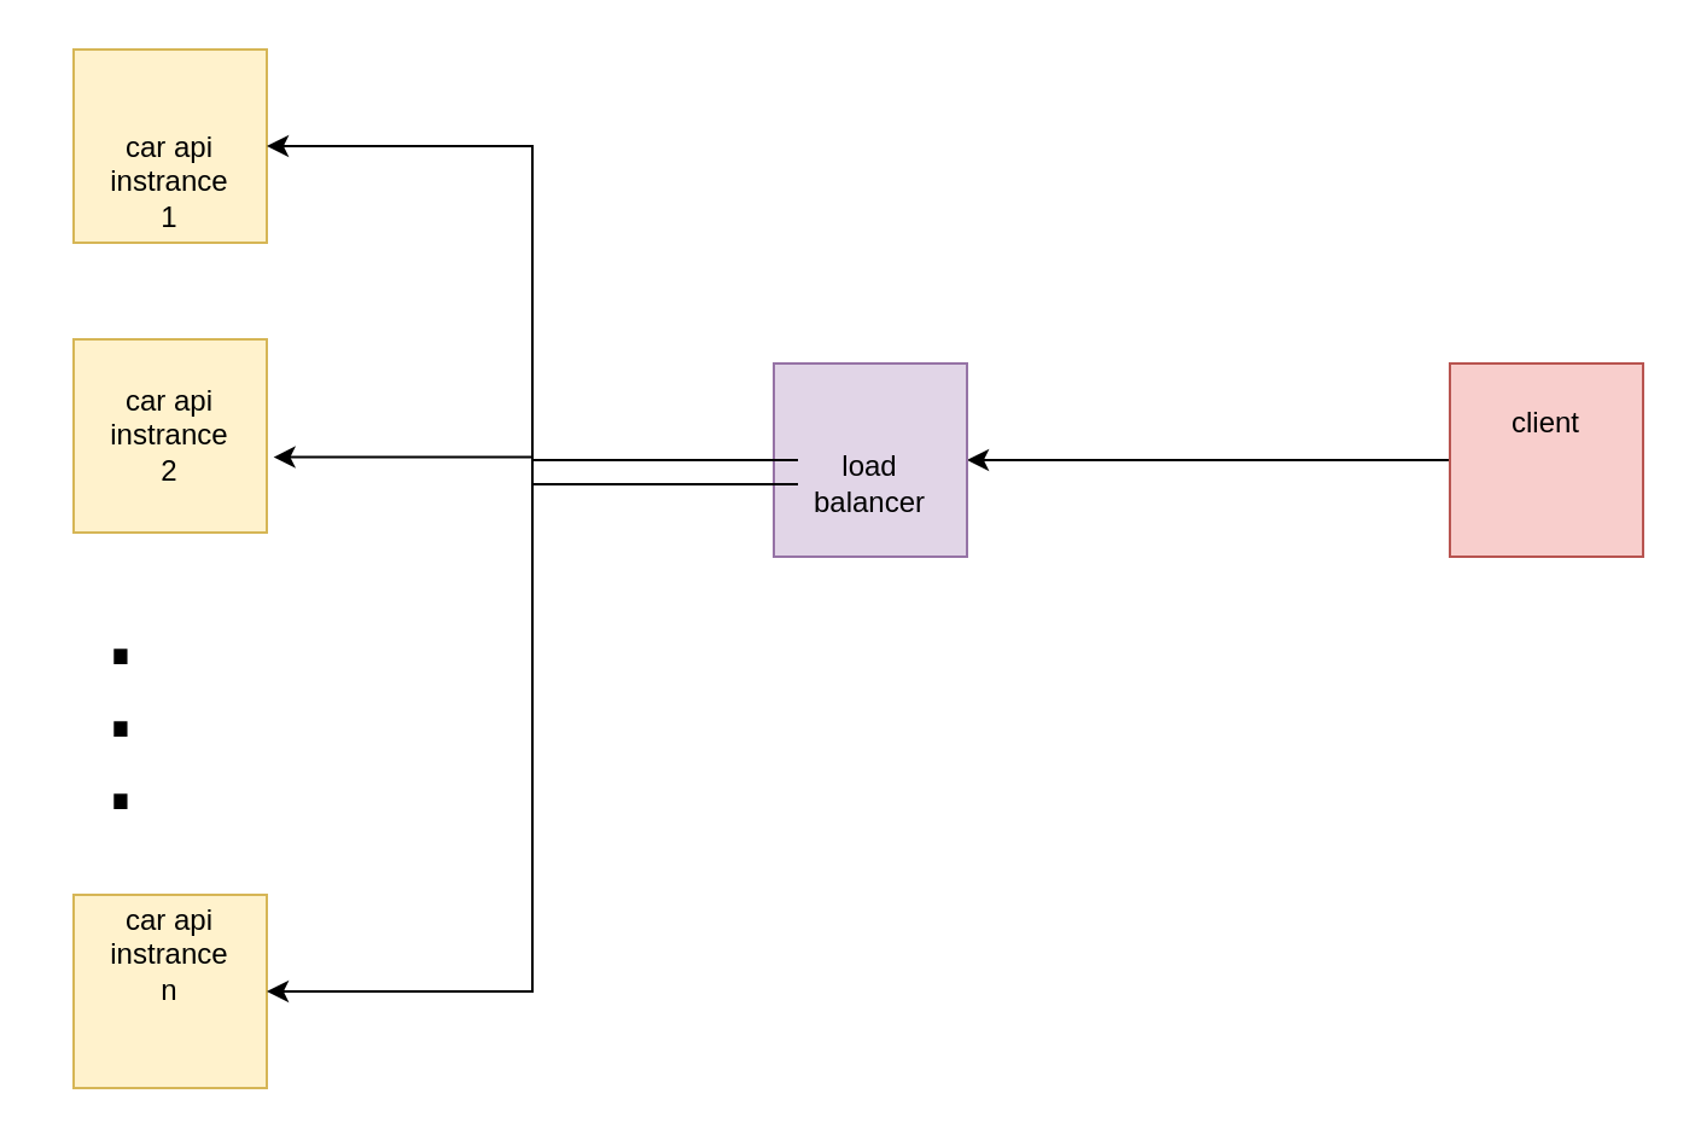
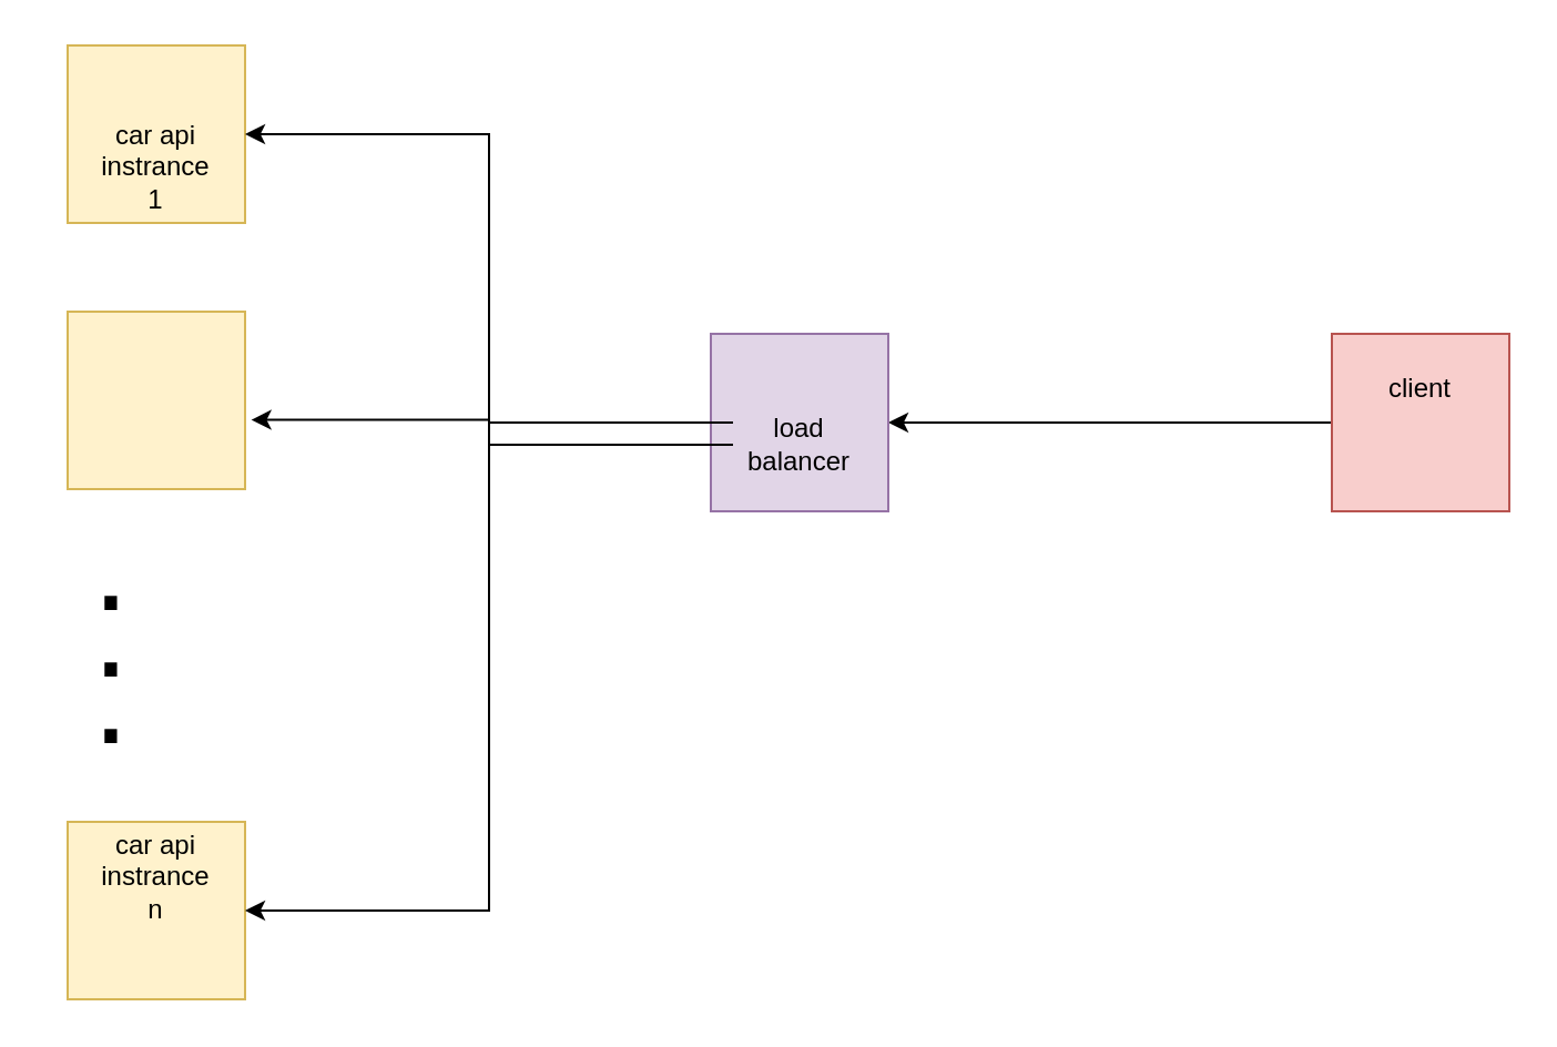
- <mxCell id="12" value="car api instrance 2" style="text;html=1;strokeColor=none;fillColor=none;align=center;verticalAlign=middle;whiteSpace=wrap;rounded=0;fontSize=12;" vertex="1" parent="1"><mxGeometry x="40" y="165" width="60" height="30" as="geometry" /></mxCell>
